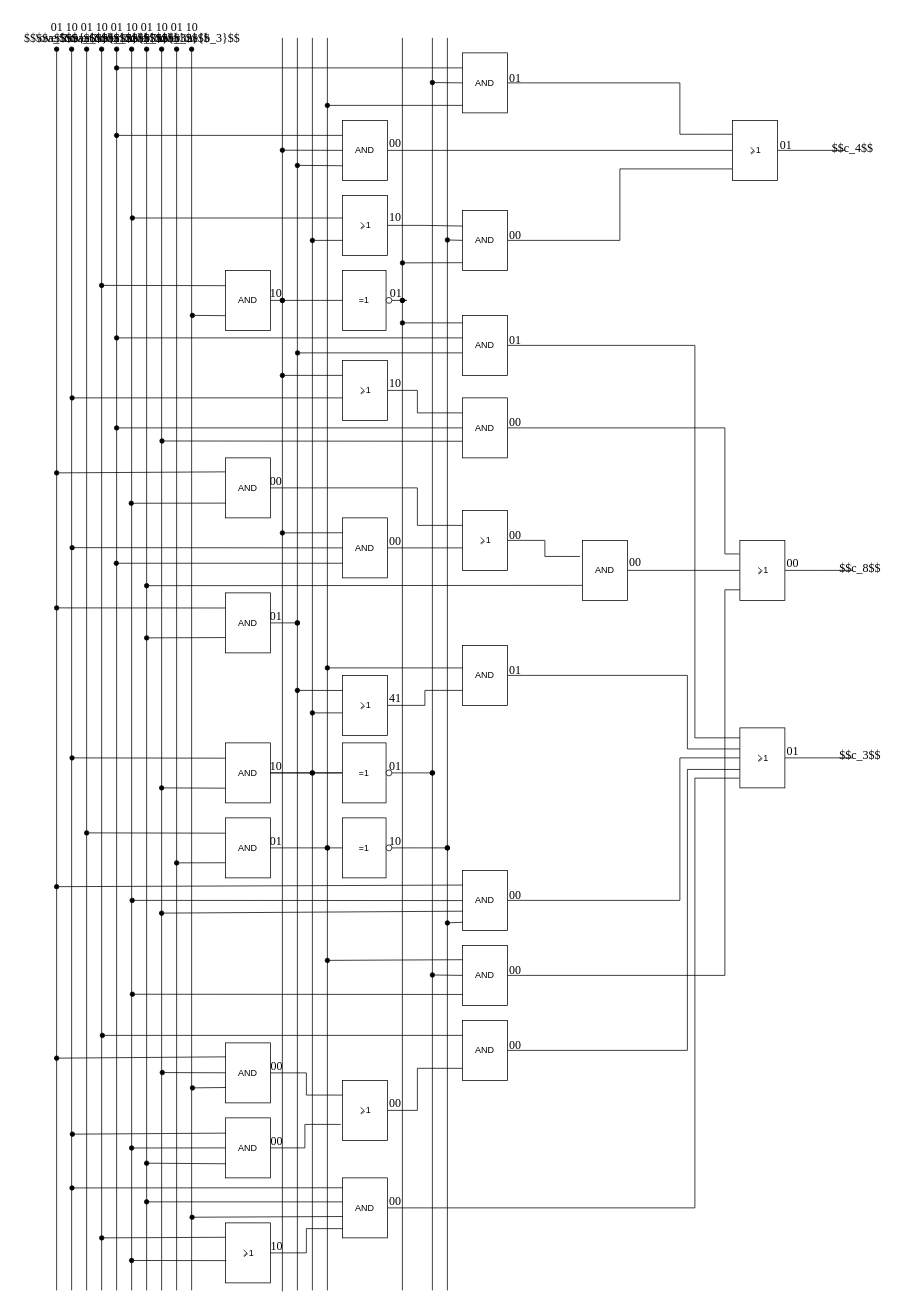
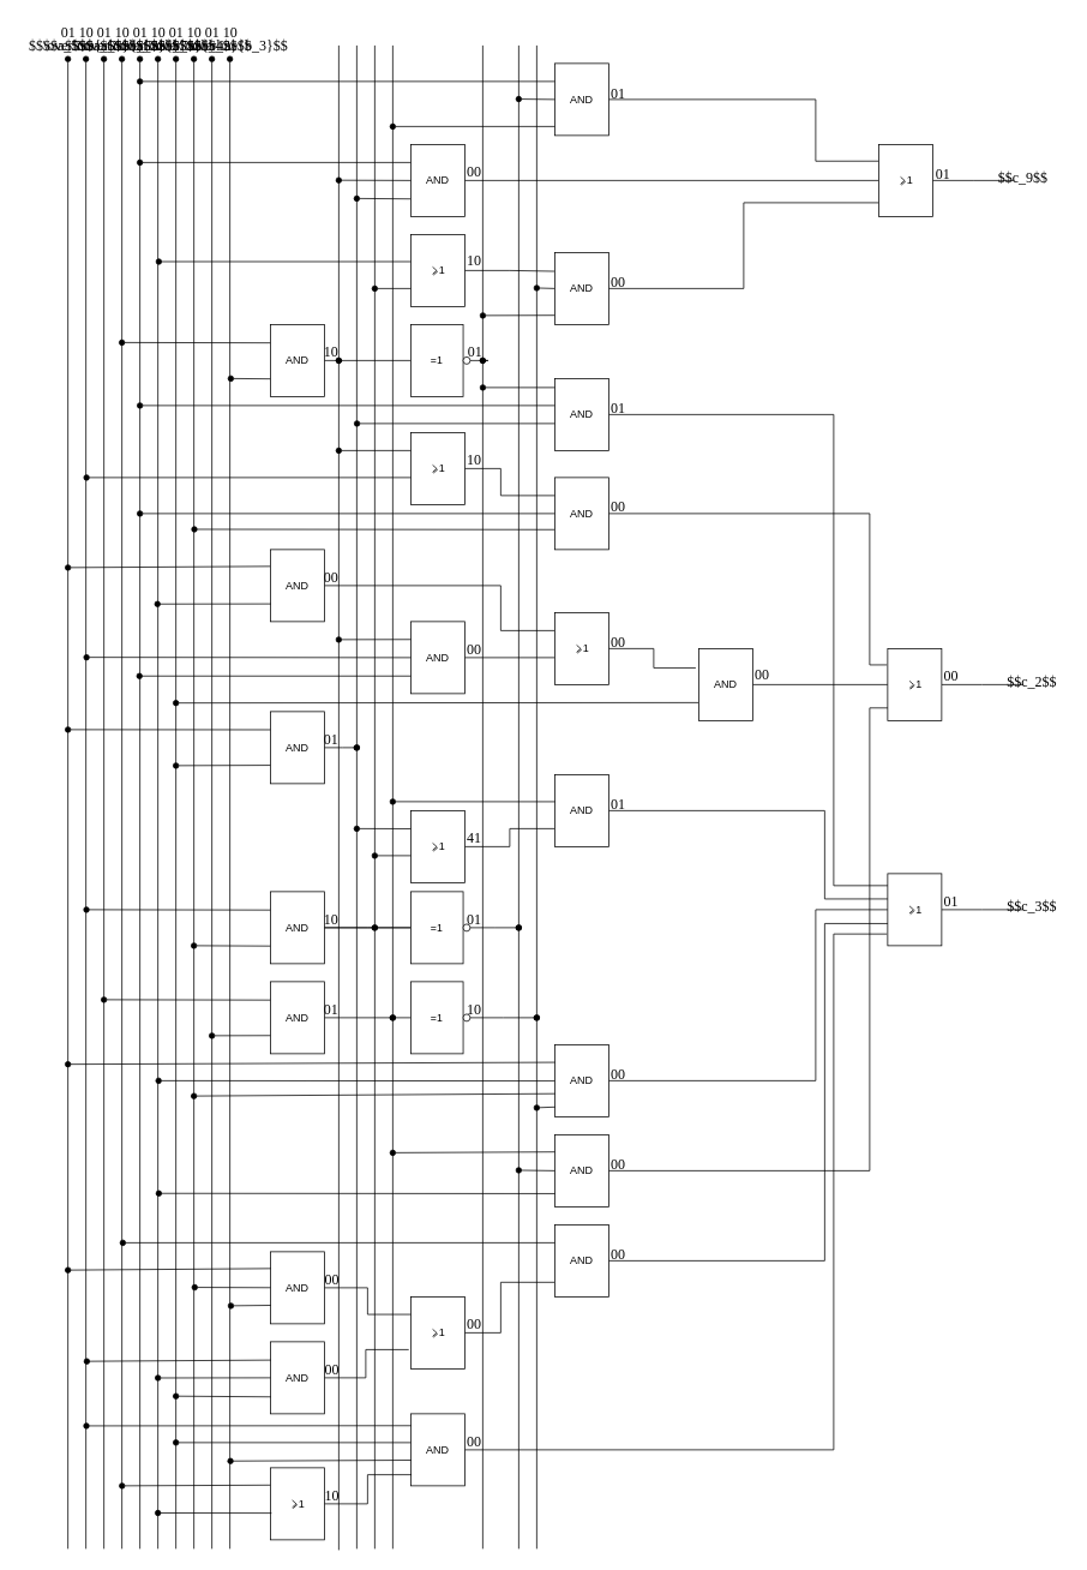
- <mxCell id="5" value="&lt;div style=&quot;font-size: 16px;&quot;&gt;$$b_1$$&lt;/div&gt;" style="text;html=1;align=center;verticalAlign=middle;resizable=0;points=[];autosize=1;strokeColor=none;fillColor=none;fontFamily=Times New Roman;fontSize=16;" vertex="1" parent="1"><mxGeometry x="115" y="35" width="80" height="30" as="geometry" /></mxCell>
+ <mxCell id="5" value="&lt;div style=&quot;font-size: 16px;&quot;&gt;$$b_6$$&lt;/div&gt;" style="text;html=1;align=center;verticalAlign=middle;resizable=0;points=[];autosize=1;strokeColor=none;fillColor=none;fontFamily=Times New Roman;fontSize=16;" vertex="1" parent="1"><mxGeometry x="115" y="35" width="80" height="30" as="geometry" /></mxCell>
- <mxCell id="14" value="&lt;div style=&quot;font-size: 16px;&quot;&gt;$$b_3$$&lt;/div&gt;" style="text;html=1;align=center;verticalAlign=middle;resizable=0;points=[];autosize=1;strokeColor=none;fillColor=none;fontFamily=Times New Roman;fontSize=16;" vertex="1" parent="1"><mxGeometry x="195" y="35" width="80" height="30" as="geometry" /></mxCell>
+ <mxCell id="14" value="&lt;div style=&quot;font-size: 16px;&quot;&gt;$$b_4$$&lt;/div&gt;" style="text;html=1;align=center;verticalAlign=middle;resizable=0;points=[];autosize=1;strokeColor=none;fillColor=none;fontFamily=Times New Roman;fontSize=16;" vertex="1" parent="1"><mxGeometry x="195" y="35" width="80" height="30" as="geometry" /></mxCell>
- <mxCell id="153" value="&lt;div style=&quot;font-size: 16px;&quot;&gt;$$c_4$$&lt;/div&gt;" style="text;html=1;align=center;verticalAlign=middle;resizable=0;points=[];autosize=1;strokeColor=none;fillColor=none;fontFamily=Times New Roman;fontSize=16;" vertex="1" parent="1"><mxGeometry x="1096" y="182" width="80" height="30" as="geometry" /></mxCell>
+ <mxCell id="153" value="&lt;div style=&quot;font-size: 16px;&quot;&gt;$$c_9$$&lt;/div&gt;" style="text;html=1;align=center;verticalAlign=middle;resizable=0;points=[];autosize=1;strokeColor=none;fillColor=none;fontFamily=Times New Roman;fontSize=16;" vertex="1" parent="1"><mxGeometry x="1096" y="182" width="80" height="30" as="geometry" /></mxCell>
- <mxCell id="147" value="&lt;div style=&quot;font-size: 16px;&quot;&gt;$$c_8$$&lt;/div&gt;" style="text;html=1;align=center;verticalAlign=middle;resizable=0;points=[];autosize=1;strokeColor=none;fillColor=none;fontFamily=Times New Roman;fontSize=16;" vertex="1" parent="1"><mxGeometry x="1106" y="742" width="80" height="30" as="geometry" /></mxCell>
+ <mxCell id="147" value="&lt;div style=&quot;font-size: 16px;&quot;&gt;$$c_2$$&lt;/div&gt;" style="text;html=1;align=center;verticalAlign=middle;resizable=0;points=[];autosize=1;strokeColor=none;fillColor=none;fontFamily=Times New Roman;fontSize=16;" vertex="1" parent="1"><mxGeometry x="1106" y="742" width="80" height="30" as="geometry" /></mxCell>
